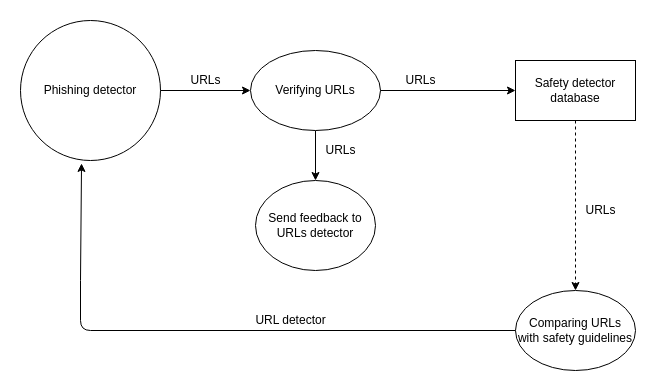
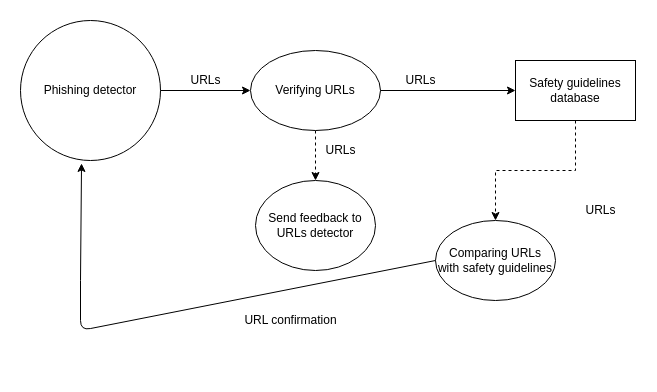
- <mxCell id="15" value="&lt;div&gt;Safety detector&lt;/div&gt;&lt;div&gt;database&lt;br&gt;&lt;/div&gt;" style="rounded=0;whiteSpace=wrap;html=1;" vertex="1" parent="1"><mxGeometry x="515" y="60" width="120" height="60" as="geometry" /></mxCell>
+ <mxCell id="15" value="&lt;div&gt;Safety guidelines&lt;/div&gt;&lt;div&gt;database&lt;br&gt;&lt;/div&gt;" style="rounded=0;whiteSpace=wrap;html=1;" vertex="1" parent="1"><mxGeometry x="515" y="60" width="120" height="60" as="geometry" /></mxCell>
- <mxCell id="7" value="" style="edgeStyle=orthogonalEdgeStyle;rounded=0;orthogonalLoop=1;jettySize=auto;html=1;" edge="1" parent="1" source="8" target="16"><mxGeometry relative="1" as="geometry" /></mxCell>
+ <mxCell id="7" value="" style="edgeStyle=orthogonalEdgeStyle;rounded=0;orthogonalLoop=1;jettySize=auto;html=1;dashed=1;" edge="1" parent="1" source="8" target="16"><mxGeometry relative="1" as="geometry" /></mxCell>
- <mxCell id="12" value="URL detector" style="text;html=1;align=center;verticalAlign=middle;resizable=0;points=[];autosize=1;" vertex="1" parent="1"><mxGeometry x="235" y="310" width="110" height="20" as="geometry" /></mxCell>
+ <mxCell id="12" value="URL confirmation" style="text;html=1;align=center;verticalAlign=middle;resizable=0;points=[];autosize=1;" vertex="1" parent="1"><mxGeometry x="235" y="310" width="110" height="20" as="geometry" /></mxCell>
- <mxCell id="6" value="&lt;div&gt;Comparing URLs&lt;/div&gt;&lt;div&gt;with safety guidelines&lt;br&gt;&lt;/div&gt;" style="ellipse;whiteSpace=wrap;html=1;" vertex="1" parent="1"><mxGeometry x="515" y="290" width="120" height="80" as="geometry" /></mxCell>
+ <mxCell id="6" value="&lt;div&gt;Comparing URLs&lt;/div&gt;&lt;div&gt;with safety guidelines&lt;br&gt;&lt;/div&gt;" style="ellipse;whiteSpace=wrap;html=1;" vertex="1" parent="1"><mxGeometry x="435" y="220" width="120" height="80" as="geometry" /></mxCell>
